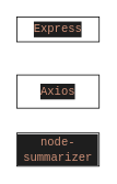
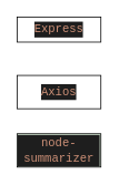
- <mxCell id="2" value="&lt;div style=&quot;color: rgb(212, 212, 212); background-color: rgb(30, 30, 30); font-family: Consolas, &amp;quot;Courier New&amp;quot;, monospace; font-size: 14px; line-height: 19px;&quot;&gt;&lt;span style=&quot;color: #ce9178;&quot;&gt;node-summarizer&lt;/span&gt;&lt;/div&gt;" style="rounded=0;whiteSpace=wrap;html=1;" vertex="1" parent="1"><mxGeometry x="20" y="160" width="100" height="40" as="geometry" /></mxCell>
+ <mxCell id="2" value="&lt;div style=&quot;color: rgb(212, 212, 212); background-color: rgb(30, 30, 30); font-family: Consolas, &amp;quot;Courier New&amp;quot;, monospace; font-size: 14px; line-height: 19px;&quot;&gt;&lt;span style=&quot;color: #ce9178;&quot;&gt;node-summarizer&lt;/span&gt;&lt;/div&gt;" style="rounded=0;whiteSpace=wrap;html=1;fillColor=#d5e8d4;" vertex="1" parent="1"><mxGeometry x="20" y="160" width="100" height="40" as="geometry" /></mxCell>
